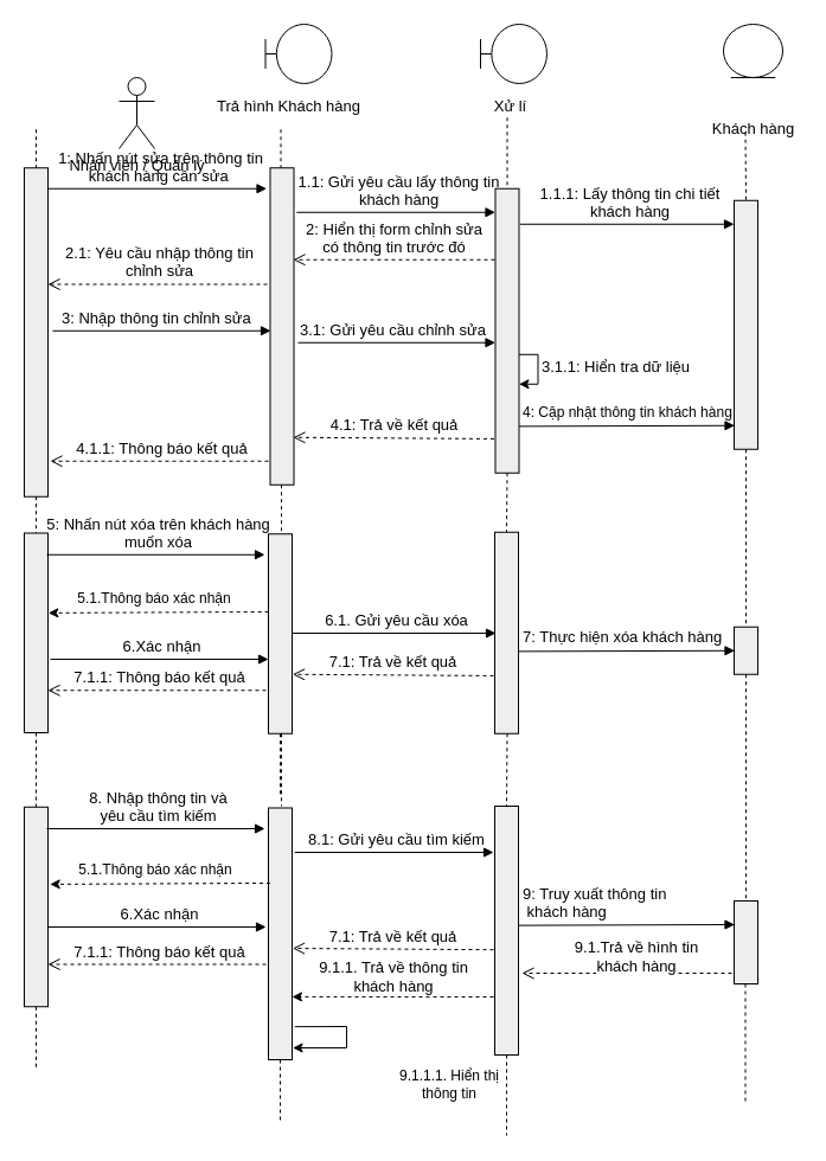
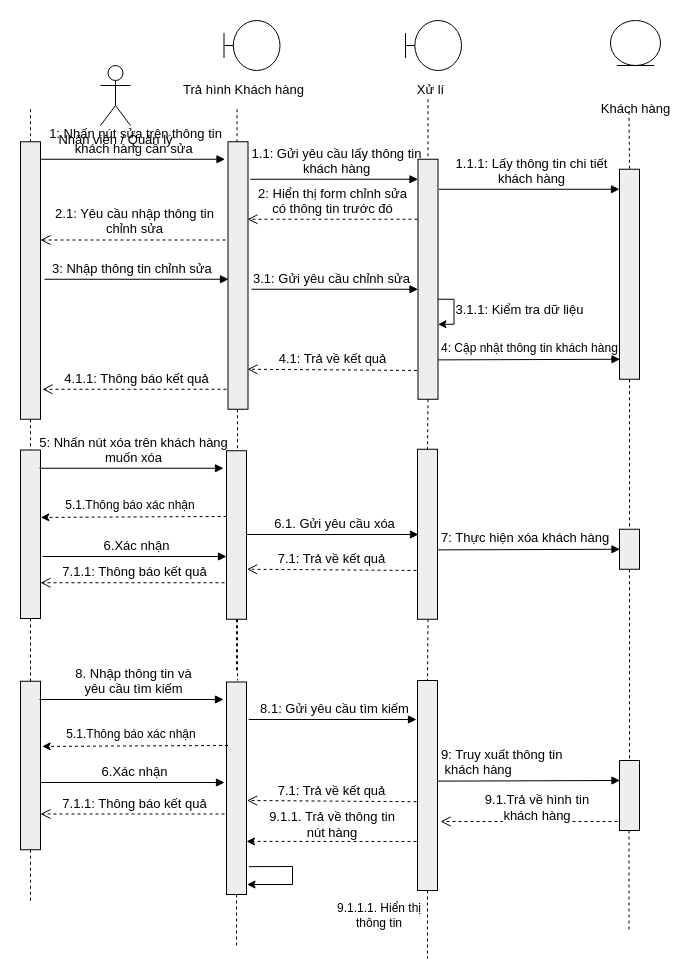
- <mxCell id="27" value="3.1.1: Hiển tra dữ liệu" style="text;html=1;align=center;verticalAlign=middle;resizable=0;points=[];autosize=1;strokeColor=none;fillColor=none;fontSize=13;" parent="1" vertex="1"><mxGeometry x="449" y="298.75" width="140" height="20" as="geometry" /></mxCell>
+ <mxCell id="27" value="3.1.1: Kiểm tra dữ liệu" style="text;html=1;align=center;verticalAlign=middle;resizable=0;points=[];autosize=1;strokeColor=none;fillColor=none;fontSize=13;" parent="1" vertex="1"><mxGeometry x="449" y="298.75" width="140" height="20" as="geometry" /></mxCell>
- <mxCell id="64" value="&lt;div style=&quot;text-align: center&quot;&gt;&lt;font face=&quot;helvetica&quot;&gt;&lt;span style=&quot;font-size: 13px ; background-color: rgb(255 , 255 , 255)&quot;&gt;9.1.1. Trả về thông tin khách hàng&lt;/span&gt;&lt;/font&gt;&lt;/div&gt;" style="text;whiteSpace=wrap;html=1;" vertex="1" parent="1"><mxGeometry x="257" y="802" width="148" height="28" as="geometry" /></mxCell>
+ <mxCell id="64" value="&lt;div style=&quot;text-align: center&quot;&gt;&lt;font face=&quot;helvetica&quot;&gt;&lt;span style=&quot;font-size: 13px ; background-color: rgb(255 , 255 , 255)&quot;&gt;9.1.1. Trả về thông tin nút hàng&lt;/span&gt;&lt;/font&gt;&lt;/div&gt;" style="text;whiteSpace=wrap;html=1;" vertex="1" parent="1"><mxGeometry x="257" y="802" width="148" height="28" as="geometry" /></mxCell>
